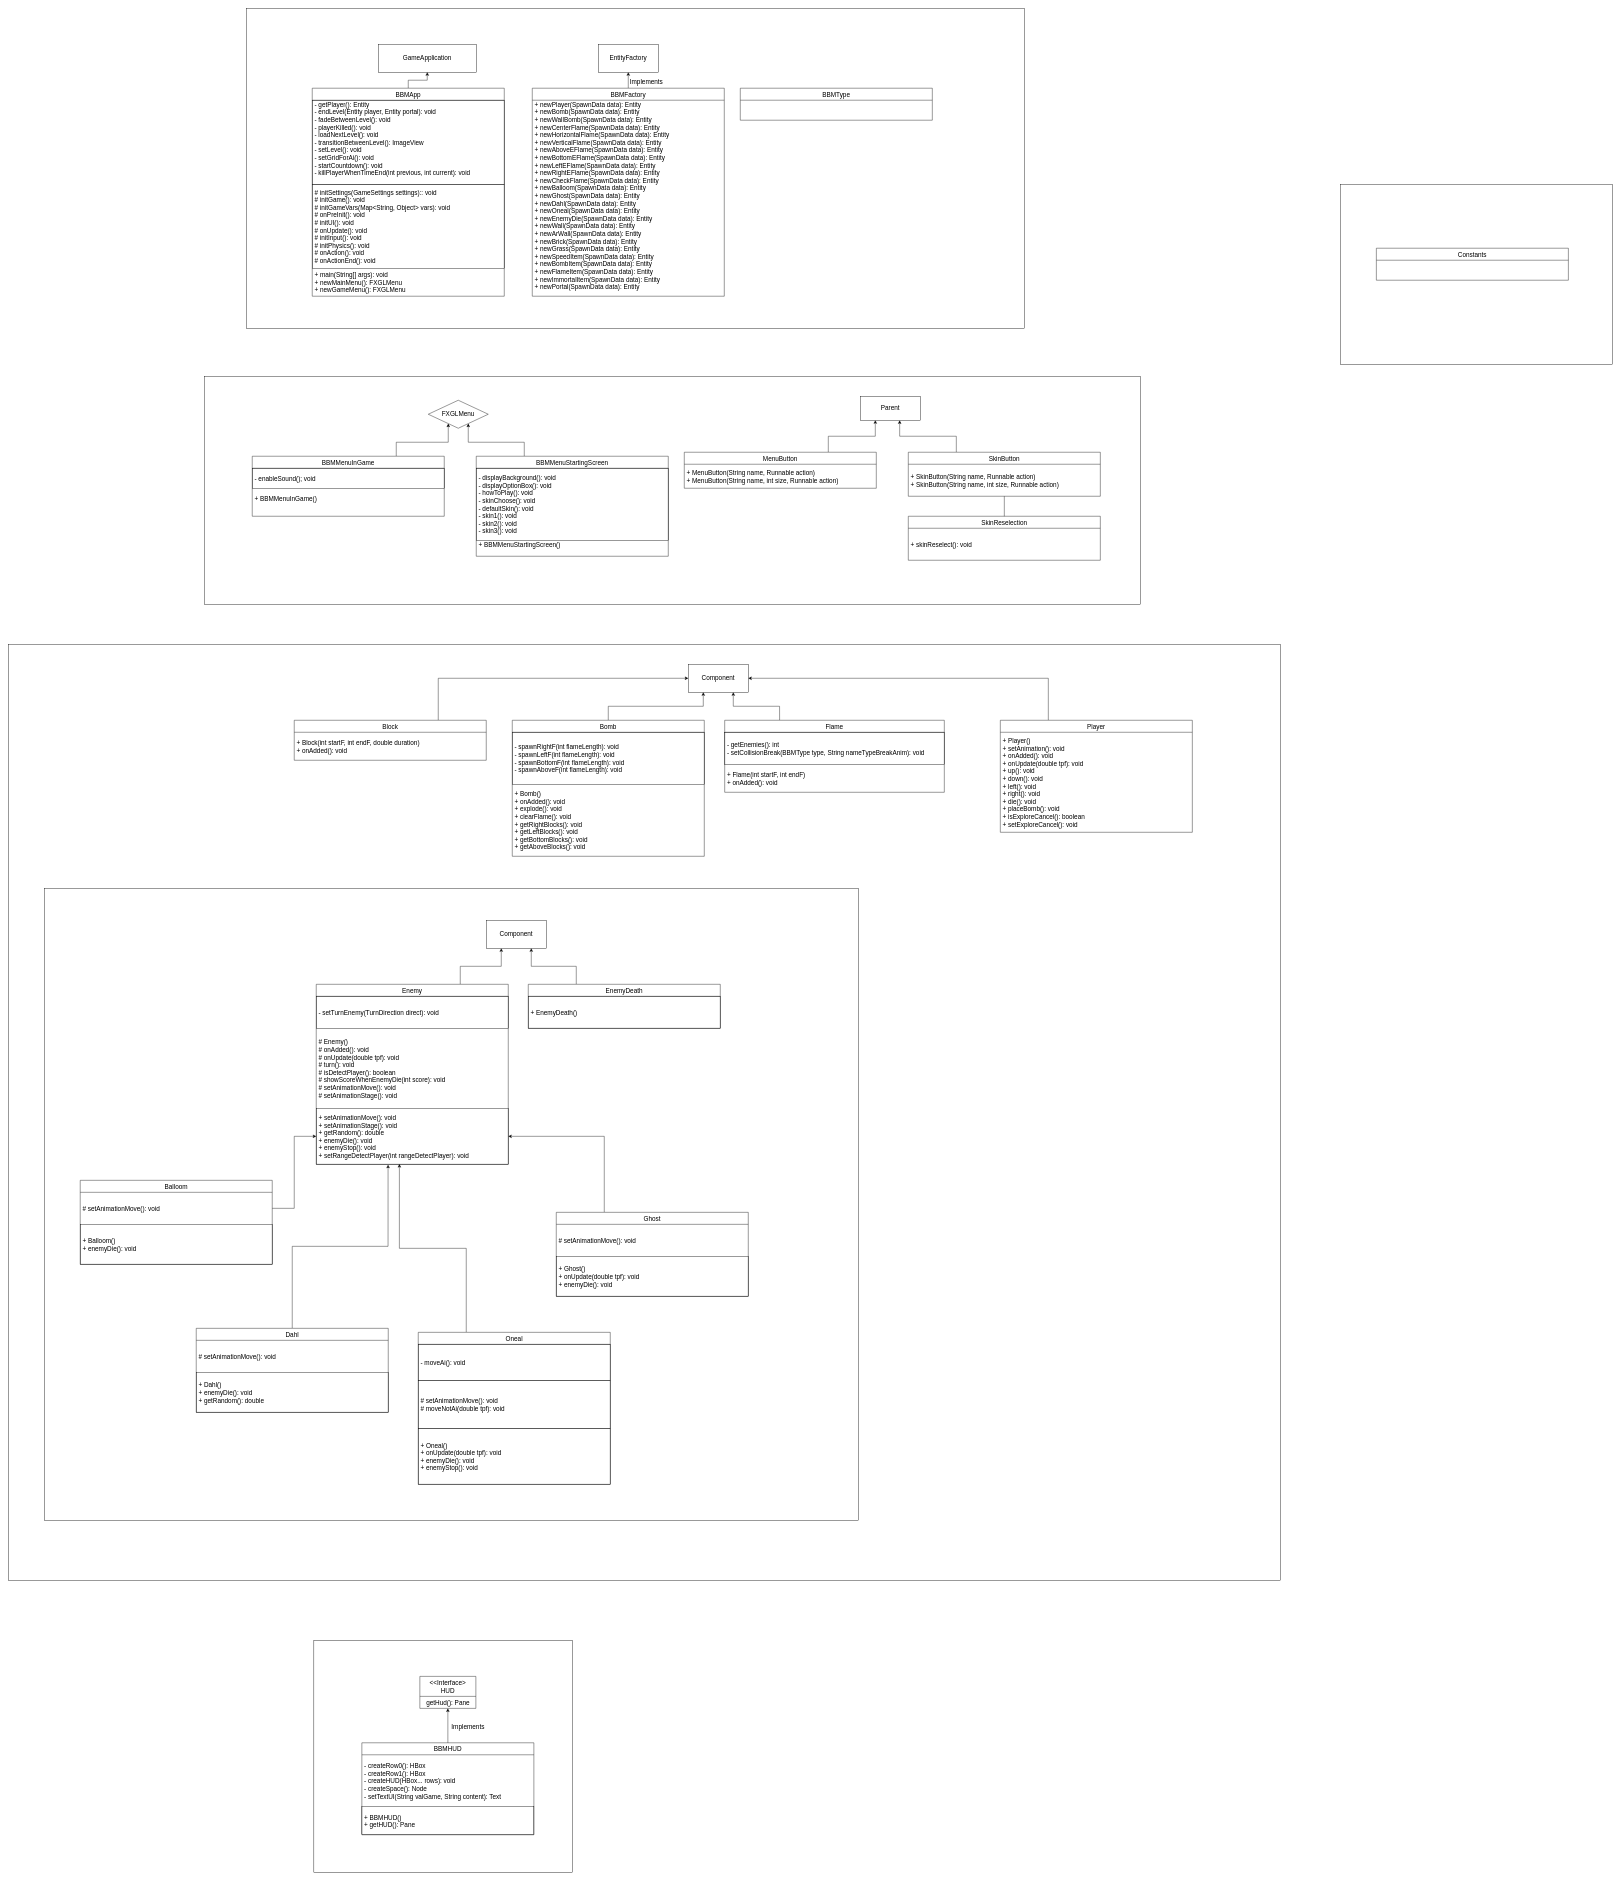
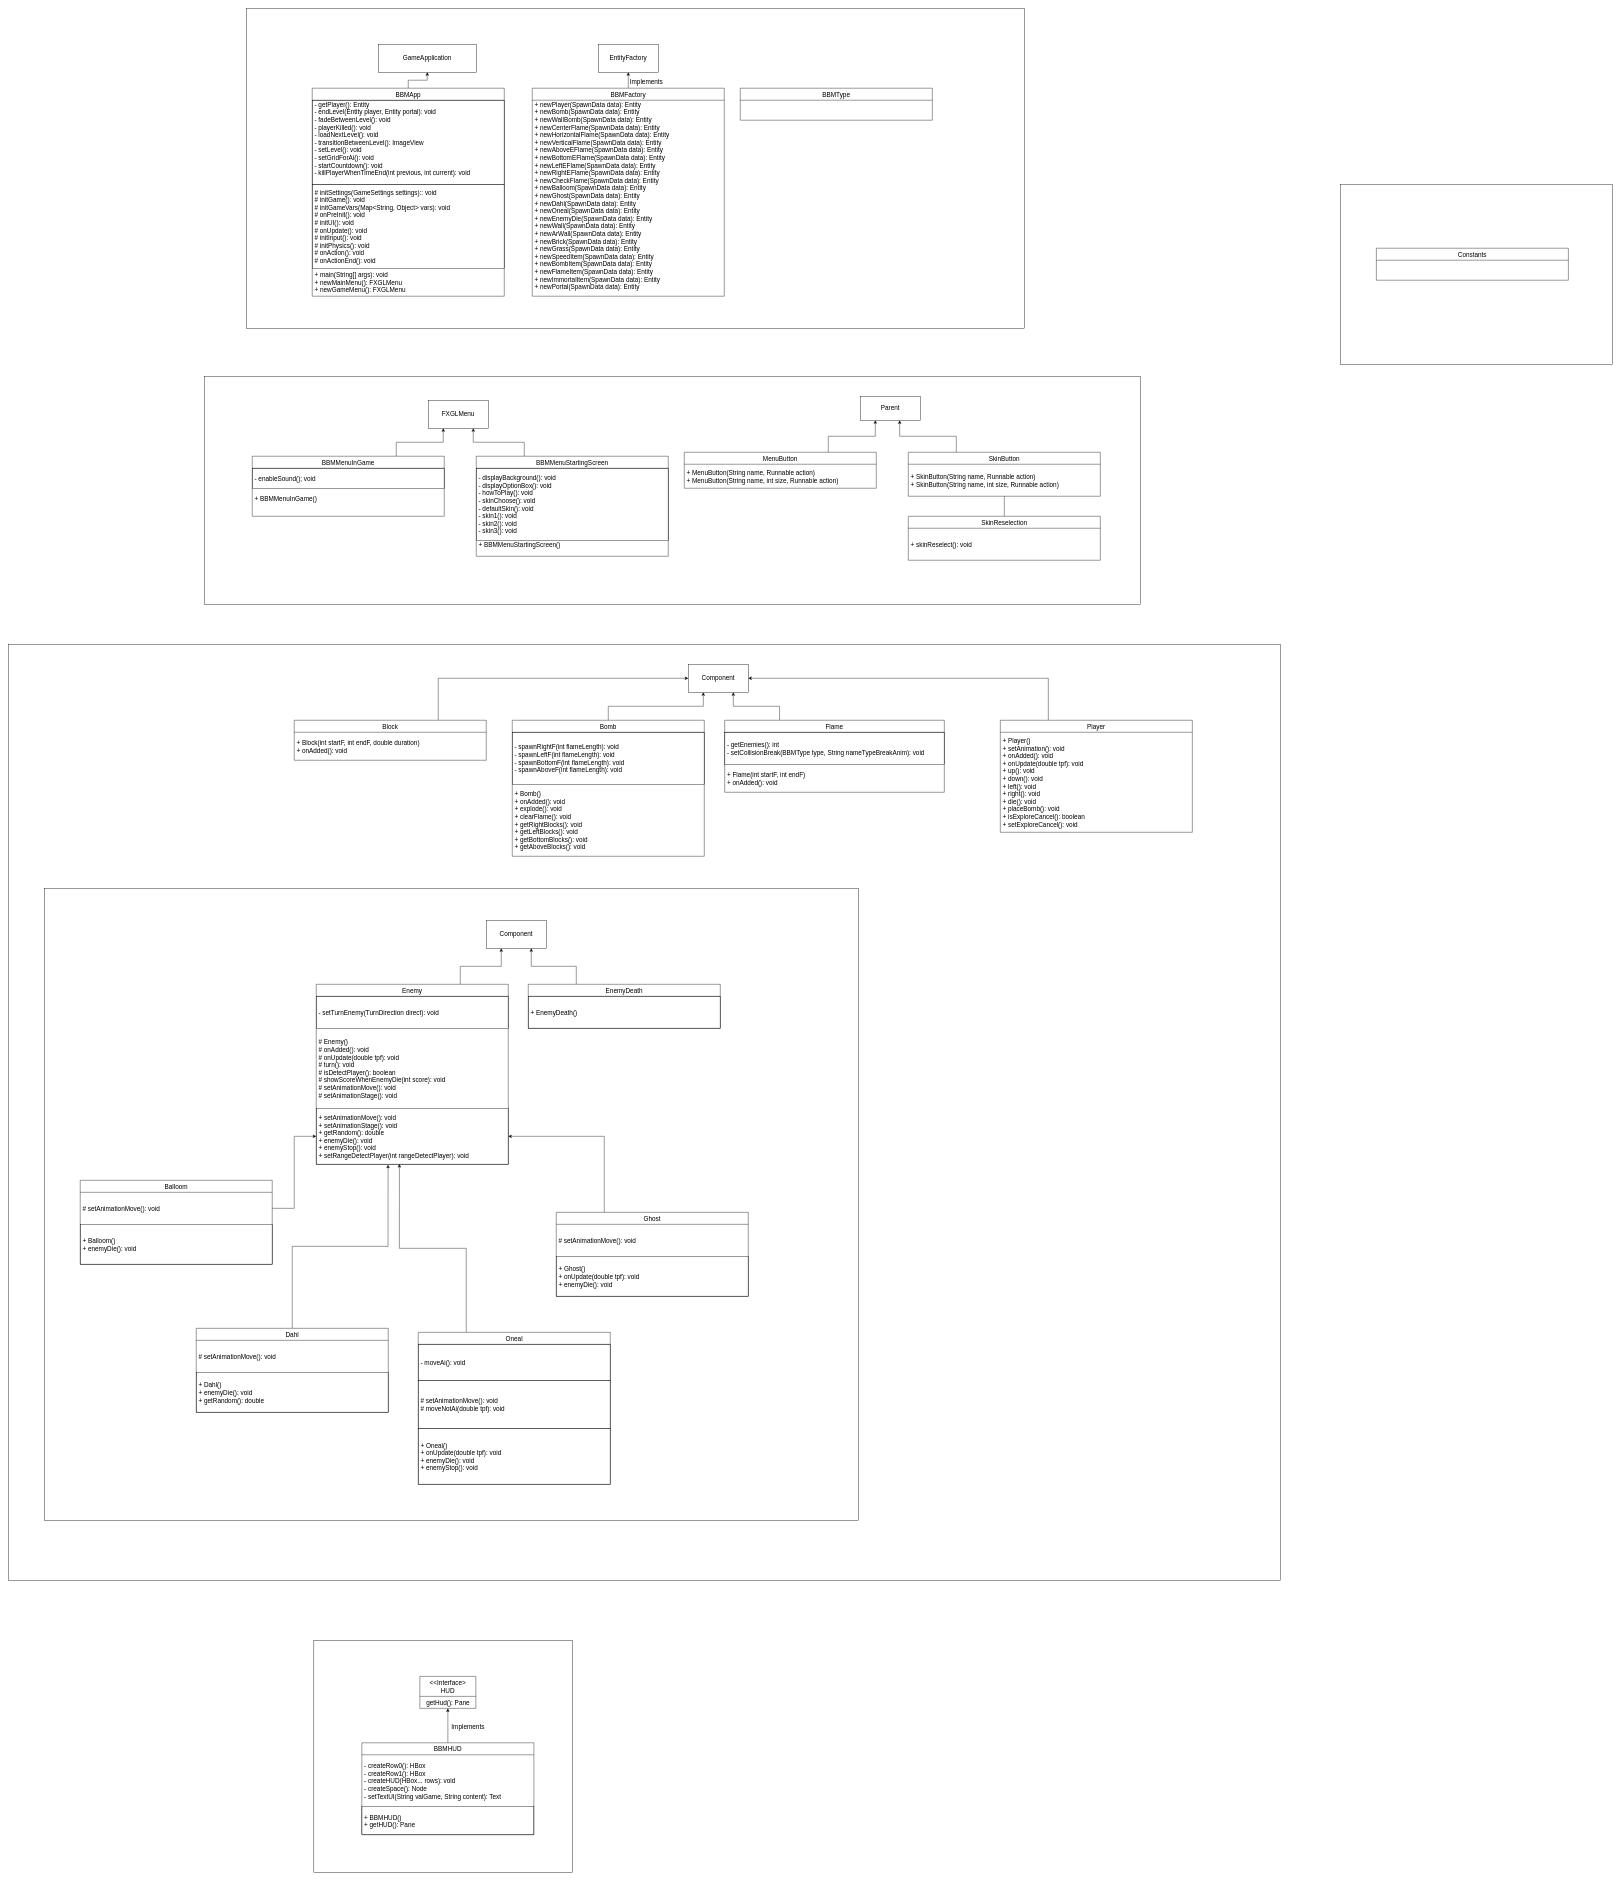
- <mxCell id="17" value="FXGLMenu" style="rhombus;whiteSpace=wrap;html=1;fontSize=16;" vertex="1" parent="1"><mxGeometry x="1070" y="1000" width="150" height="70" as="geometry" /></mxCell>
+ <mxCell id="17" value="FXGLMenu" style="rounded=0;whiteSpace=wrap;html=1;fontSize=16;" vertex="1" parent="1"><mxGeometry x="1070" y="1000" width="150" height="70" as="geometry" /></mxCell>
